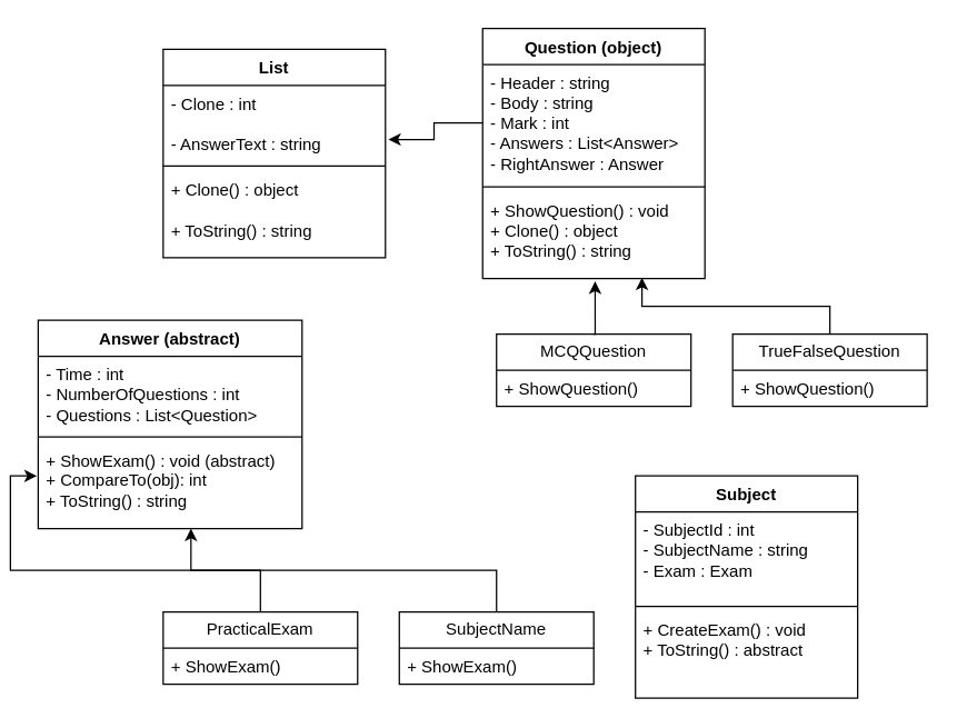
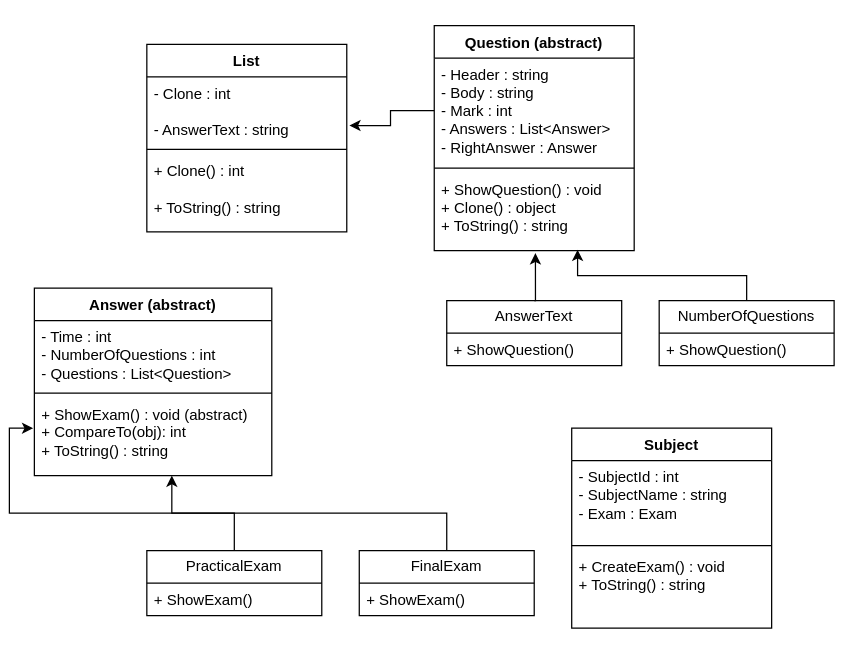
- <mxCell id="6" value="Question (object)" style="swimlane;fontStyle=1;align=center;verticalAlign=top;childLayout=stackLayout;horizontal=1;startSize=26;horizontalStack=0;resizeParent=1;resizeParentMax=0;resizeLast=0;collapsible=1;marginBottom=0;whiteSpace=wrap;html=1;" vertex="1" parent="1"><mxGeometry x="340" y="20" width="160" height="180" as="geometry" /></mxCell>
+ <mxCell id="6" value="Question (abstract)" style="swimlane;fontStyle=1;align=center;verticalAlign=top;childLayout=stackLayout;horizontal=1;startSize=26;horizontalStack=0;resizeParent=1;resizeParentMax=0;resizeLast=0;collapsible=1;marginBottom=0;whiteSpace=wrap;html=1;" vertex="1" parent="1"><mxGeometry x="340" y="20" width="160" height="180" as="geometry" /></mxCell>
- <mxCell id="5" value="+ Clone() : object&lt;div&gt;&lt;br&gt;&lt;div&gt;+ ToString() : string&lt;/div&gt;&lt;/div&gt;" style="text;strokeColor=none;fillColor=none;align=left;verticalAlign=top;spacingLeft=4;spacingRight=4;overflow=hidden;rotatable=0;points=[[0,0.5],[1,0.5]];portConstraint=eastwest;whiteSpace=wrap;html=1;" vertex="1" parent="2"><mxGeometry y="88" width="160" height="62" as="geometry" /></mxCell>
+ <mxCell id="5" value="+ Clone() : int&lt;div&gt;&lt;br&gt;&lt;div&gt;+ ToString() : string&lt;/div&gt;&lt;/div&gt;" style="text;strokeColor=none;fillColor=none;align=left;verticalAlign=top;spacingLeft=4;spacingRight=4;overflow=hidden;rotatable=0;points=[[0,0.5],[1,0.5]];portConstraint=eastwest;whiteSpace=wrap;html=1;" vertex="1" parent="2"><mxGeometry y="88" width="160" height="62" as="geometry" /></mxCell>
- <mxCell id="10" value="MCQQuestion" style="swimlane;fontStyle=0;childLayout=stackLayout;horizontal=1;startSize=26;fillColor=none;horizontalStack=0;resizeParent=1;resizeParentMax=0;resizeLast=0;collapsible=1;marginBottom=0;whiteSpace=wrap;html=1;" vertex="1" parent="1"><mxGeometry x="350" y="240" width="140" height="52" as="geometry" /></mxCell>
+ <mxCell id="10" value="AnswerText" style="swimlane;fontStyle=0;childLayout=stackLayout;horizontal=1;startSize=26;fillColor=none;horizontalStack=0;resizeParent=1;resizeParentMax=0;resizeLast=0;collapsible=1;marginBottom=0;whiteSpace=wrap;html=1;" vertex="1" parent="1"><mxGeometry x="350" y="240" width="140" height="52" as="geometry" /></mxCell>
- <mxCell id="12" value="TrueFalseQuestion" style="swimlane;fontStyle=0;childLayout=stackLayout;horizontal=1;startSize=26;fillColor=none;horizontalStack=0;resizeParent=1;resizeParentMax=0;resizeLast=0;collapsible=1;marginBottom=0;whiteSpace=wrap;html=1;" vertex="1" parent="1"><mxGeometry x="520" y="240" width="140" height="52" as="geometry" /></mxCell>
+ <mxCell id="12" value="NumberOfQuestions" style="swimlane;fontStyle=0;childLayout=stackLayout;horizontal=1;startSize=26;fillColor=none;horizontalStack=0;resizeParent=1;resizeParentMax=0;resizeLast=0;collapsible=1;marginBottom=0;whiteSpace=wrap;html=1;" vertex="1" parent="1"><mxGeometry x="520" y="240" width="140" height="52" as="geometry" /></mxCell>
- <mxCell id="23" value="SubjectName" style="swimlane;fontStyle=0;childLayout=stackLayout;horizontal=1;startSize=26;fillColor=none;horizontalStack=0;resizeParent=1;resizeParentMax=0;resizeLast=0;collapsible=1;marginBottom=0;whiteSpace=wrap;html=1;" vertex="1" parent="1"><mxGeometry x="280" y="440" width="140" height="52" as="geometry" /></mxCell>
+ <mxCell id="23" value="FinalExam" style="swimlane;fontStyle=0;childLayout=stackLayout;horizontal=1;startSize=26;fillColor=none;horizontalStack=0;resizeParent=1;resizeParentMax=0;resizeLast=0;collapsible=1;marginBottom=0;whiteSpace=wrap;html=1;" vertex="1" parent="1"><mxGeometry x="280" y="440" width="140" height="52" as="geometry" /></mxCell>
- <mxCell id="30" value="&lt;div&gt;+ CreateExam() : void&lt;/div&gt;&lt;div&gt;+ ToString() : abstract&lt;/div&gt;" style="text;strokeColor=none;fillColor=none;align=left;verticalAlign=top;spacingLeft=4;spacingRight=4;overflow=hidden;rotatable=0;points=[[0,0.5],[1,0.5]];portConstraint=eastwest;whiteSpace=wrap;html=1;" vertex="1" parent="27"><mxGeometry y="98" width="160" height="62" as="geometry" /></mxCell>
+ <mxCell id="30" value="&lt;div&gt;+ CreateExam() : void&lt;/div&gt;&lt;div&gt;+ ToString() : string&lt;/div&gt;" style="text;strokeColor=none;fillColor=none;align=left;verticalAlign=top;spacingLeft=4;spacingRight=4;overflow=hidden;rotatable=0;points=[[0,0.5],[1,0.5]];portConstraint=eastwest;whiteSpace=wrap;html=1;" vertex="1" parent="27"><mxGeometry y="98" width="160" height="62" as="geometry" /></mxCell>
